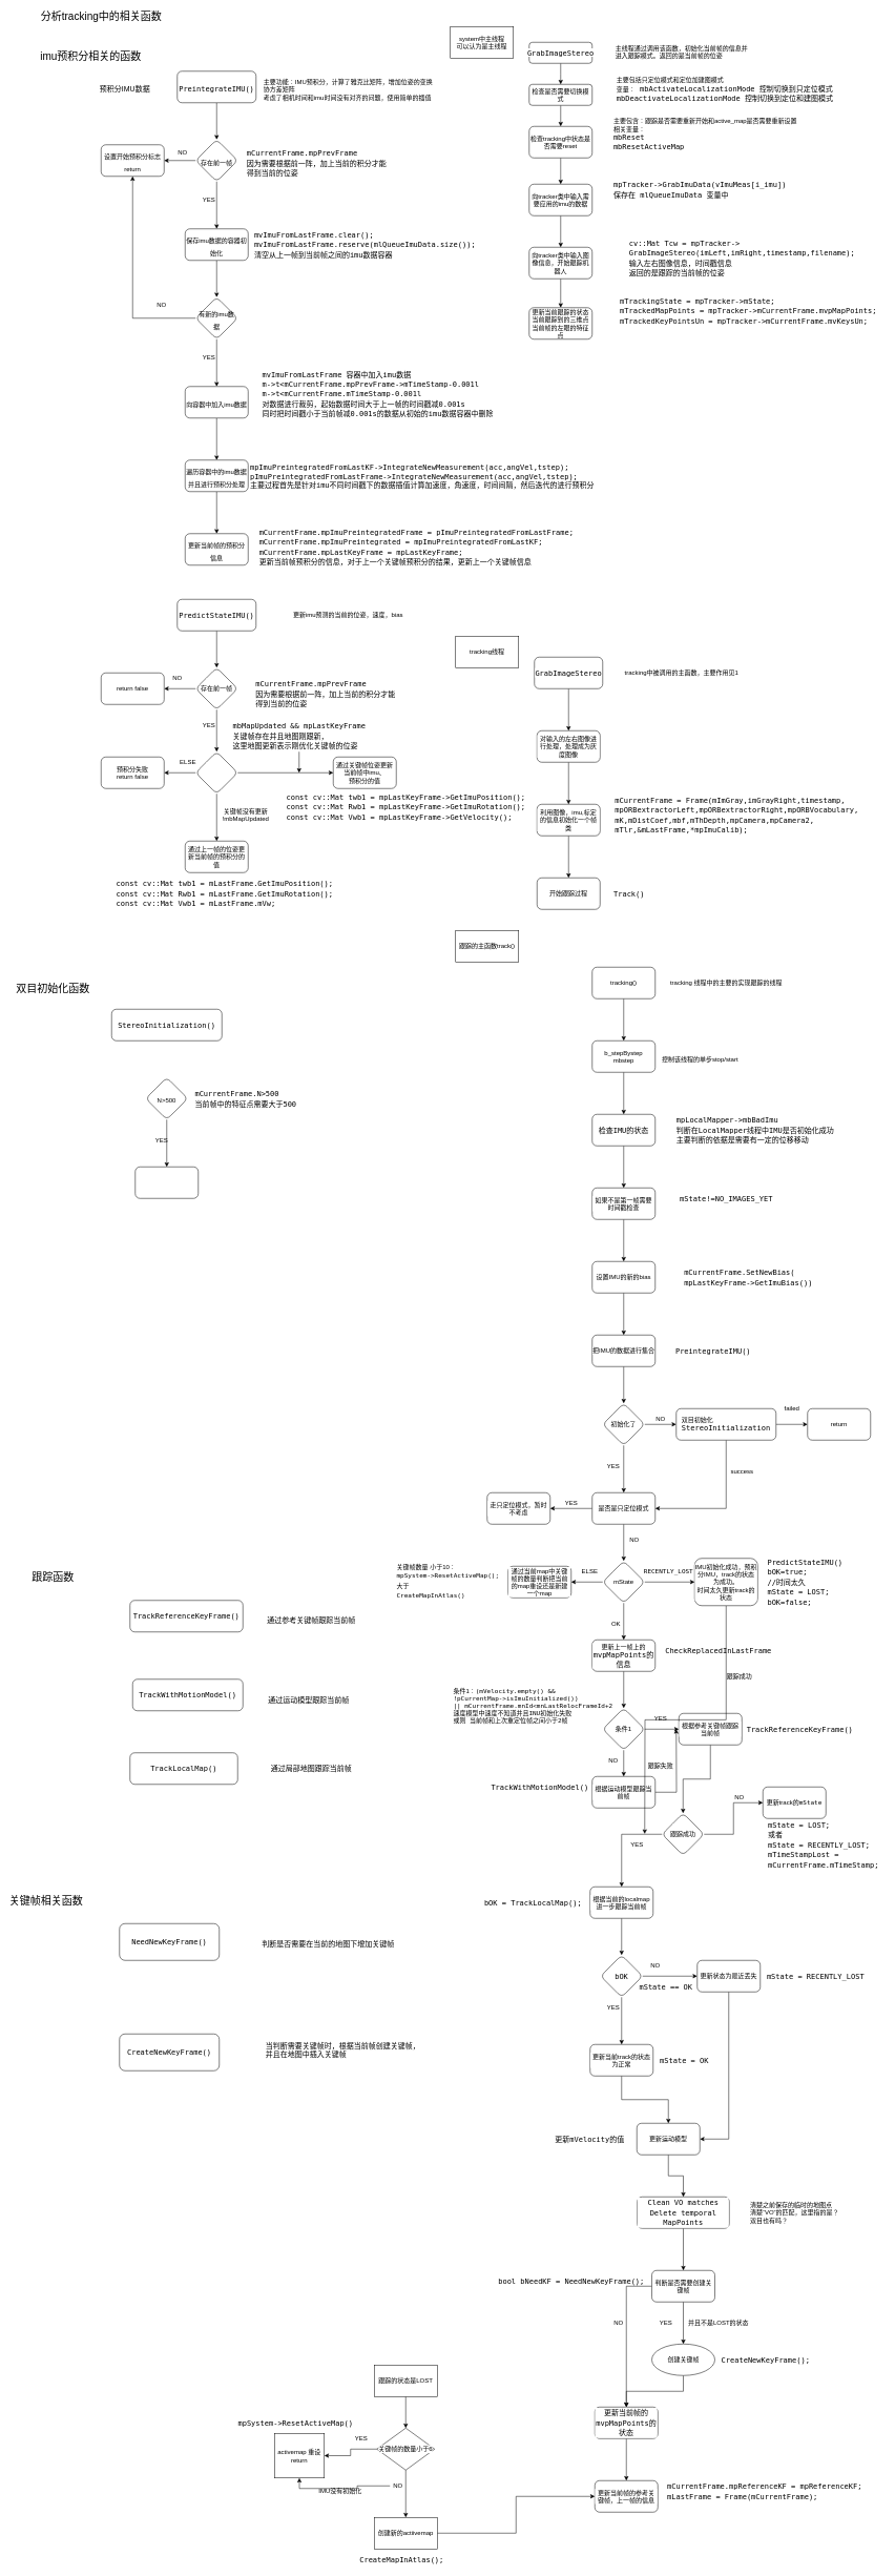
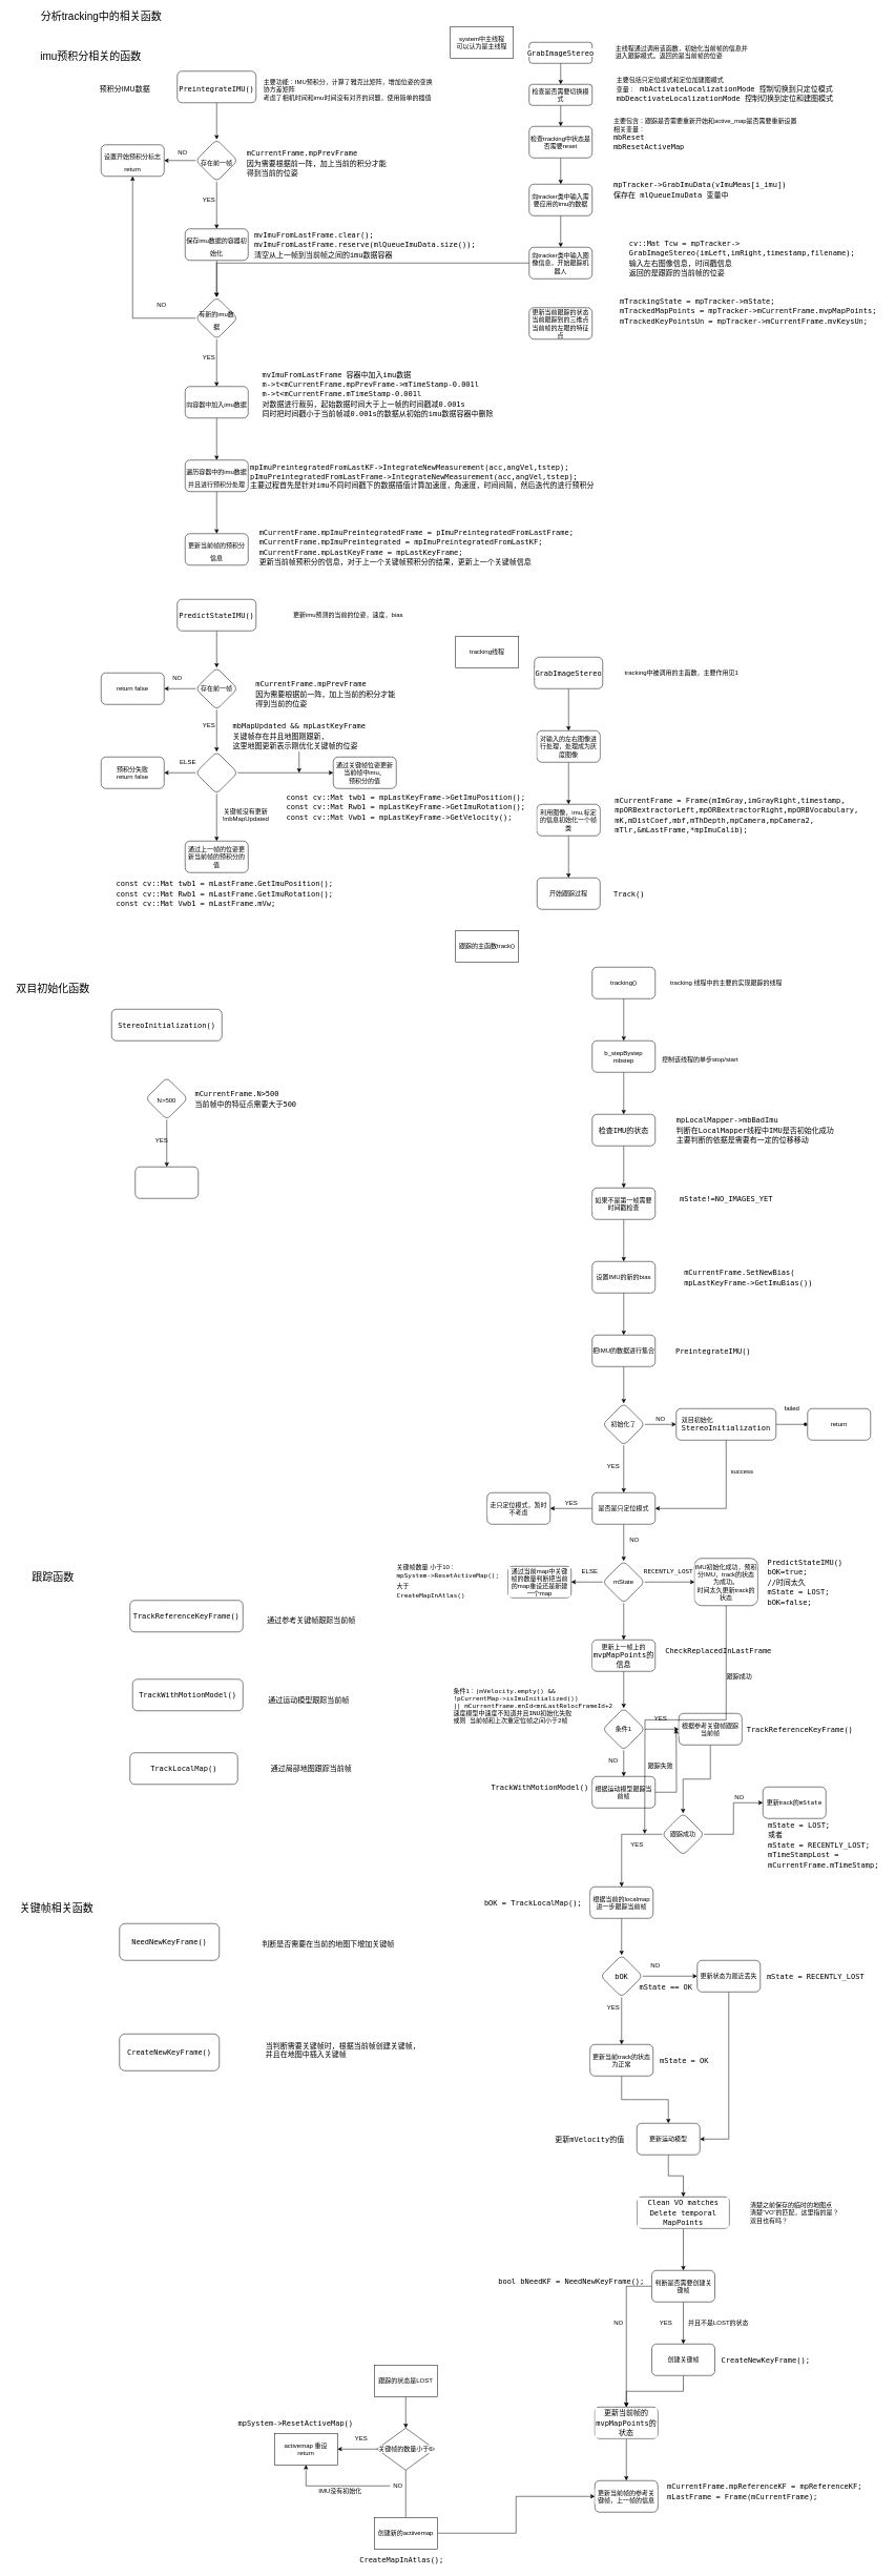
- <mxCell id="14" value="" style="edgeStyle=orthogonalEdgeStyle;rounded=0;orthogonalLoop=1;jettySize=auto;html=1;fontColor=#000000;" parent="1" source="15" target="17" edge="1"><mxGeometry relative="1" as="geometry" /></mxCell>
+ <mxCell id="14" value="" style="edgeStyle=orthogonalEdgeStyle;rounded=0;orthogonalLoop=1;jettySize=auto;html=1;fontColor=#000000;" parent="1" source="15" target="187" edge="1"><mxGeometry relative="1" as="geometry" /></mxCell>
- <mxCell id="54" value="" style="edgeStyle=orthogonalEdgeStyle;rounded=0;orthogonalLoop=1;jettySize=auto;html=1;fontColor=#000000;" parent="1" source="55" target="62" edge="1"><mxGeometry relative="1" as="geometry" /></mxCell>
+ <mxCell id="54" value="" style="edgeStyle=orthogonalEdgeStyle;rounded=0;orthogonalLoop=1;jettySize=auto;html=1;fontColor=#000000;endArrow=diamond;" parent="1" source="55" target="62" edge="1"><mxGeometry relative="1" as="geometry" /></mxCell>
- <mxCell id="74" value="OK" style="text;html=1;align=center;verticalAlign=middle;resizable=0;points=[];autosize=1;strokeColor=none;fillColor=none;fontColor=#000000;" parent="1" vertex="1"><mxGeometry x="1157" y="3080" width="30" height="20" as="geometry" /></mxCell>
- <mxCell id="170" value="&lt;font style=&quot;font-size: 20px&quot;&gt;关键帧相关函数&lt;/font&gt;" style="text;html=1;align=center;verticalAlign=middle;resizable=0;points=[];autosize=1;strokeColor=none;fillColor=none;fontSize=14;fontColor=#000000;" parent="1" vertex="1"><mxGeometry x="7" y="3605" width="160" height="20" as="geometry" /></mxCell>
+ <mxCell id="170" value="&lt;font style=&quot;font-size: 20px&quot;&gt;关键帧相关函数&lt;/font&gt;" style="text;html=1;align=center;verticalAlign=middle;resizable=0;points=[];autosize=1;strokeColor=none;fillColor=none;fontSize=14;fontColor=#000000;" parent="1" vertex="1"><mxGeometry x="27" y="3620" width="160" height="20" as="geometry" /></mxCell>
- <mxCell id="129" value="创建关键帧" style="ellipse;whiteSpace=wrap;html=1;fontColor=#000000;labelBackgroundColor=#FFFFFF;" parent="1" vertex="1"><mxGeometry x="1240.5" y="4460" width="120" height="60" as="geometry" /></mxCell>
+ <mxCell id="129" value="创建关键帧" style="whiteSpace=wrap;html=1;rounded=1;fontColor=#000000;labelBackgroundColor=#FFFFFF;" parent="1" vertex="1"><mxGeometry x="1240.5" y="4460" width="120" height="60" as="geometry" /></mxCell>
- <mxCell id="143" value="activemap 重设&lt;br&gt;return" style="whiteSpace=wrap;html=1;rounded=0;fontColor=#000000;labelBackgroundColor=#FFFFFF;" parent="1" vertex="1"><mxGeometry x="522" y="4630" width="95" height="85" as="geometry" /></mxCell>
+ <mxCell id="143" value="activemap 重设&lt;br&gt;return" style="whiteSpace=wrap;html=1;rounded=0;fontColor=#000000;labelBackgroundColor=#FFFFFF;" parent="1" vertex="1"><mxGeometry x="522" y="4630" width="120" height="60" as="geometry" /></mxCell>
- <mxCell id="141" value="" style="edgeStyle=orthogonalEdgeStyle;rounded=0;orthogonalLoop=1;jettySize=auto;html=1;fontSize=12;fontColor=#000000;" parent="1" source="142" target="146" edge="1"><mxGeometry relative="1" as="geometry" /></mxCell>
+ <mxCell id="141" value="" style="edgeStyle=orthogonalEdgeStyle;rounded=0;orthogonalLoop=1;jettySize=auto;html=1;fontSize=12;fontColor=#000000;endArrow=none;" parent="1" source="142" target="146" edge="1"><mxGeometry relative="1" as="geometry" /></mxCell>
